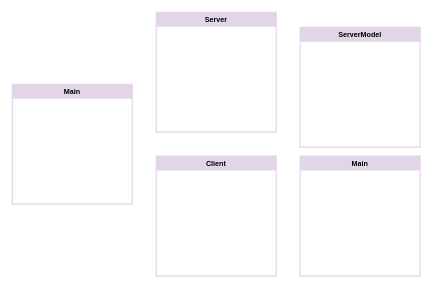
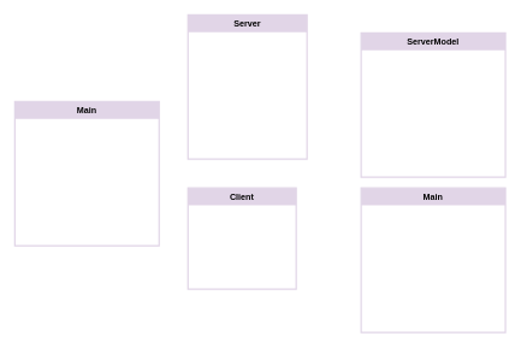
- <mxCell id="4" value="Server" style="swimlane;fillColor=#E1D5E7;strokeColor=#E1D5E7;strokeWidth=2;" vertex="1" parent="1"><mxGeometry x="260" width="200" height="200" as="geometry" y="20" /></mxCell>
+ <mxCell id="4" value="Server" style="swimlane;fillColor=#E1D5E7;strokeColor=#E1D5E7;strokeWidth=2;" vertex="1" parent="1"><mxGeometry x="260" y="20" width="165" height="200" as="geometry" /></mxCell>
- <mxCell id="3" value="Client" style="swimlane;fillColor=#E1D5E7;strokeColor=#E1D5E7;strokeWidth=2;" vertex="1" parent="1"><mxGeometry x="260" y="260" width="200" height="200" as="geometry" /></mxCell>
+ <mxCell id="3" value="Client" style="swimlane;fillColor=#E1D5E7;strokeColor=#E1D5E7;strokeWidth=2;" vertex="1" parent="1"><mxGeometry x="260" y="260" width="150" height="140" as="geometry" /></mxCell>
